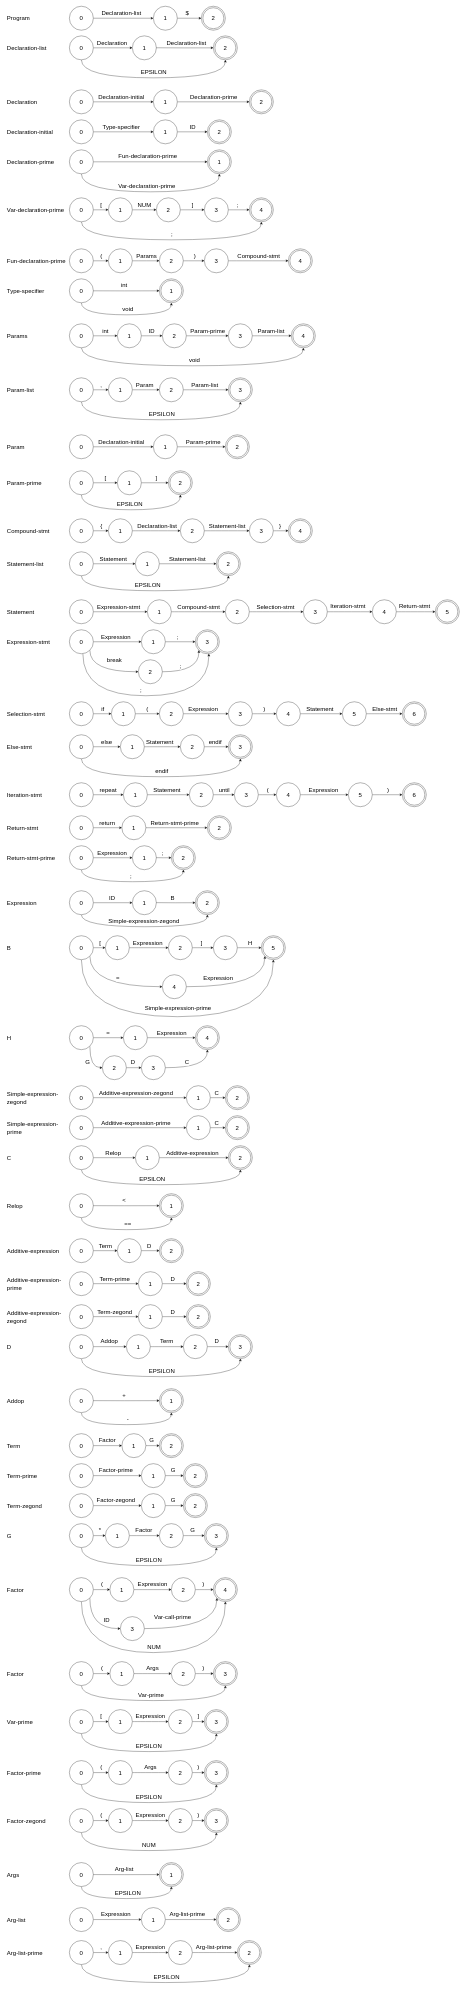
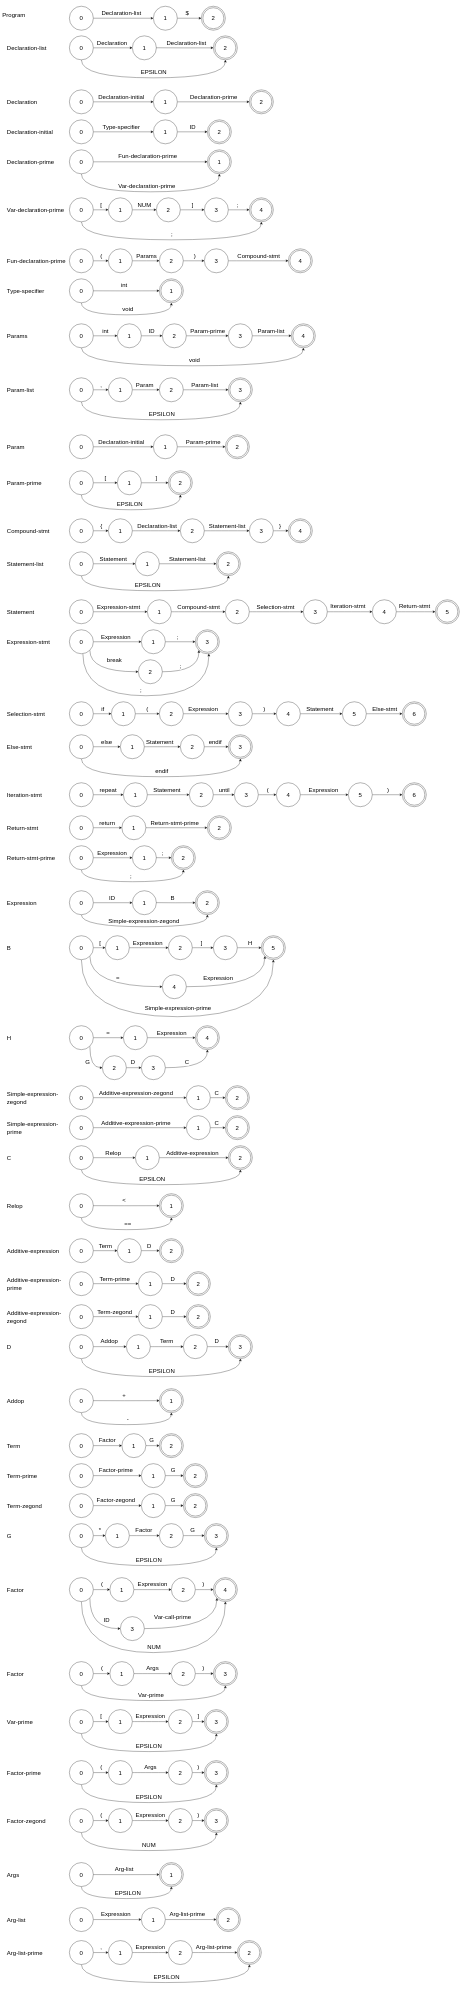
- <mxCell id="5" value="&lt;font style=&quot;font-size: 20px&quot;&gt;Program&lt;/font&gt;" style="text;html=1;strokeColor=none;fillColor=none;align=left;verticalAlign=middle;whiteSpace=wrap;rounded=0;" vertex="1" parent="1"><mxGeometry x="20" y="41.5" width="200" height="37.5" as="geometry" /></mxCell>
+ <mxCell id="5" value="&lt;font style=&quot;font-size: 20px&quot;&gt;Program&lt;/font&gt;" style="text;html=1;strokeColor=none;fillColor=none;align=left;verticalAlign=middle;whiteSpace=wrap;rounded=0;" vertex="1" parent="1"><mxGeometry x="5" y="31.5" width="200" height="37.5" as="geometry" /></mxCell>
